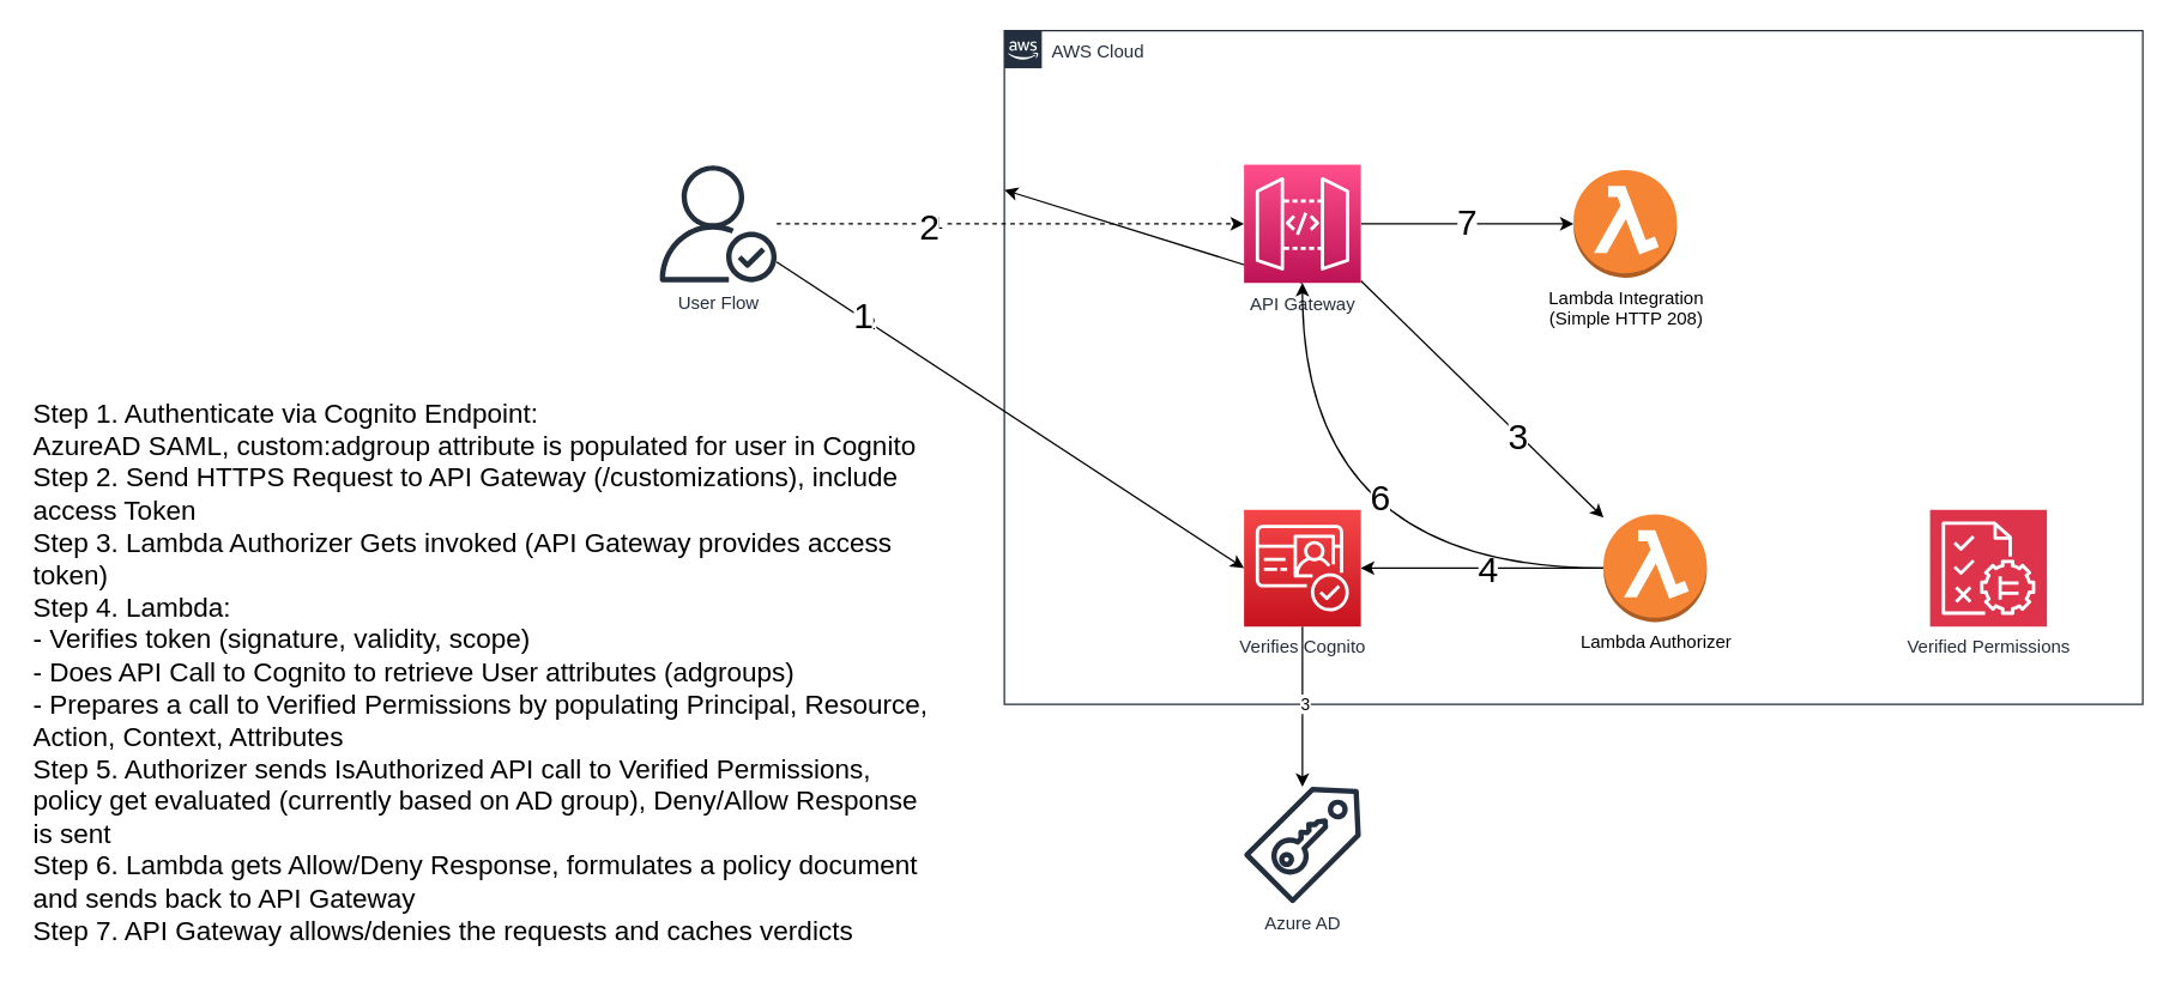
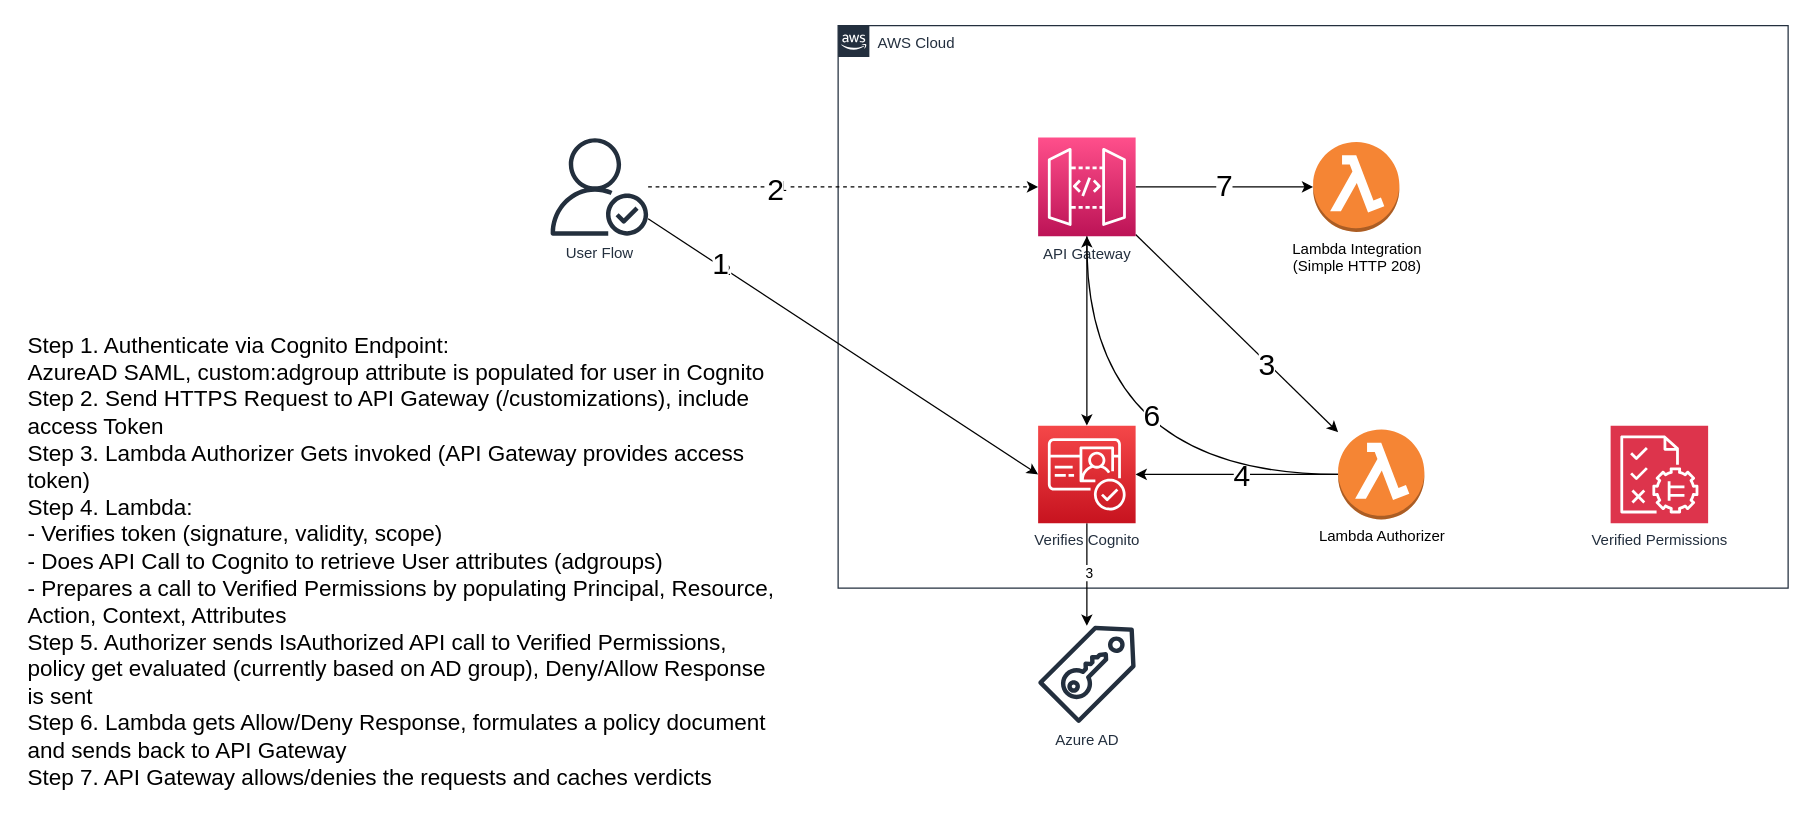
- <mxCell id="13" style="rounded=0;orthogonalLoop=1;jettySize=auto;html=1;fontSize=16;startArrow=none;startFill=0;endArrow=classic;endFill=1;strokeWidth=1;exitX=0.5;exitY=1;exitDx=0;exitDy=0;exitPerimeter=0;" parent="1" source="16" target="2" edge="1"><mxGeometry relative="1" as="geometry" /></mxCell>
+ <mxCell id="13" style="rounded=0;orthogonalLoop=1;jettySize=auto;html=1;entryX=0.5;entryY=0;entryDx=0;entryDy=0;entryPerimeter=0;fontSize=16;startArrow=none;startFill=0;endArrow=classic;endFill=1;strokeWidth=1;exitX=0.5;exitY=1;exitDx=0;exitDy=0;exitPerimeter=0;" parent="1" source="16" target="5" edge="1"><mxGeometry relative="1" as="geometry" /></mxCell>
- <mxCell id="17" value="Azure AD" style="sketch=0;outlineConnect=0;fontColor=#232F3E;gradientColor=none;fillColor=#232F3E;strokeColor=none;dashed=0;verticalLabelPosition=bottom;verticalAlign=top;align=center;html=1;fontSize=12;fontStyle=0;aspect=fixed;pointerEvents=1;shape=mxgraph.aws4.saml_token;" parent="1" vertex="1"><mxGeometry x="830" y="525" width="78" height="78" as="geometry" /></mxCell>
+ <mxCell id="17" value="Azure AD" style="sketch=0;outlineConnect=0;fontColor=#232F3E;gradientColor=none;fillColor=#232F3E;strokeColor=none;dashed=0;verticalLabelPosition=bottom;verticalAlign=top;align=center;html=1;fontSize=12;fontStyle=0;aspect=fixed;pointerEvents=1;shape=mxgraph.aws4.saml_token;" parent="1" vertex="1"><mxGeometry x="830" y="500" width="78" height="78" as="geometry" /></mxCell>
